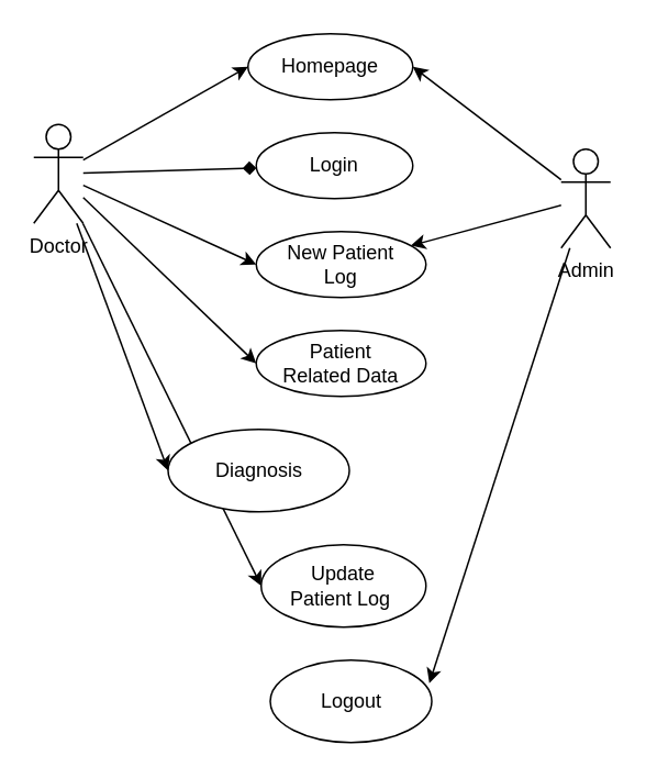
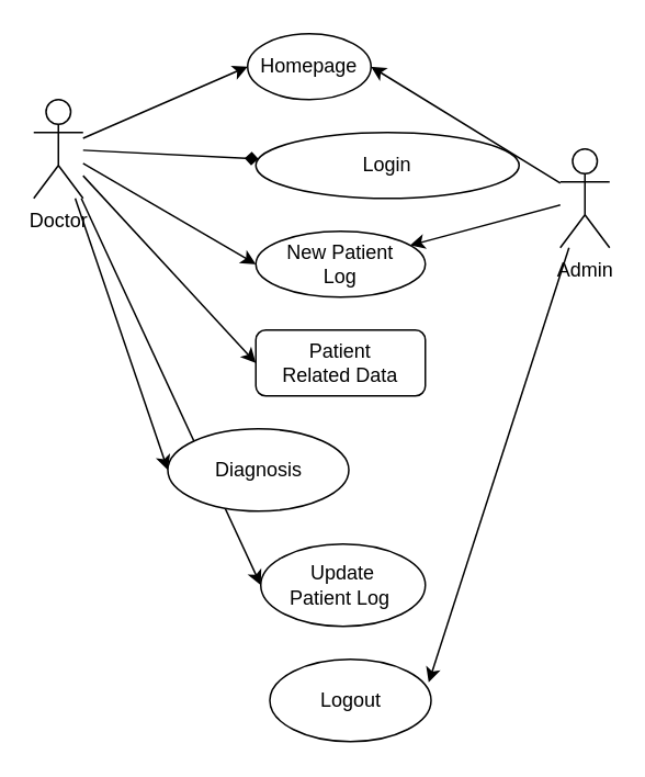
- <mxCell id="9" value="Homepage" style="ellipse;whiteSpace=wrap;html=1;" vertex="1" parent="1"><mxGeometry x="150" y="20" width="100" height="40" as="geometry" /></mxCell>
+ <mxCell id="9" value="Homepage" style="ellipse;whiteSpace=wrap;html=1;" vertex="1" parent="1"><mxGeometry x="150" y="20" width="75" height="40" as="geometry" /></mxCell>
- <mxCell id="10" value="Login" style="ellipse;whiteSpace=wrap;html=1;" vertex="1" parent="1"><mxGeometry x="155" y="80" width="95" height="40" as="geometry" /></mxCell>
+ <mxCell id="10" value="Login" style="ellipse;whiteSpace=wrap;html=1;" vertex="1" parent="1"><mxGeometry x="155" y="80" width="160" height="40" as="geometry" /></mxCell>
- <mxCell id="8" value="Doctor" style="shape=umlActor;verticalLabelPosition=bottom;verticalAlign=top;html=1;" vertex="1" parent="1"><mxGeometry x="20" y="75" width="30" height="60" as="geometry" /></mxCell>
+ <mxCell id="8" value="Doctor" style="shape=umlActor;verticalLabelPosition=bottom;verticalAlign=top;html=1;" vertex="1" parent="1"><mxGeometry x="20" y="60" width="30" height="60" as="geometry" /></mxCell>
- <mxCell id="12" value="Patient&lt;br&gt;Related Data" style="ellipse;whiteSpace=wrap;html=1;" vertex="1" parent="1"><mxGeometry x="155" y="200" width="103" height="40" as="geometry" /></mxCell>
+ <mxCell id="12" value="Patient&lt;br&gt;Related Data" style="whiteSpace=wrap;html=1;rounded=1;" vertex="1" parent="1"><mxGeometry x="155" y="200" width="103" height="40" as="geometry" /></mxCell>
